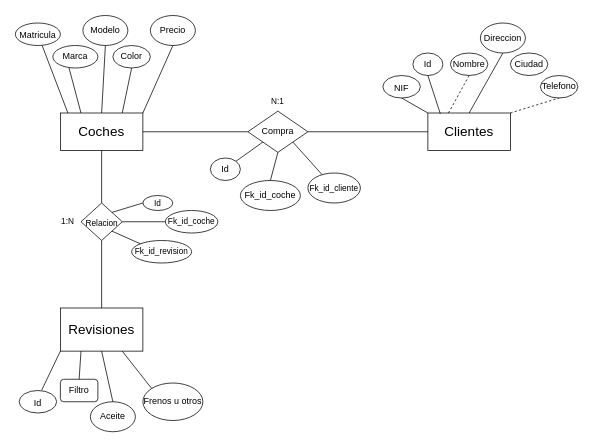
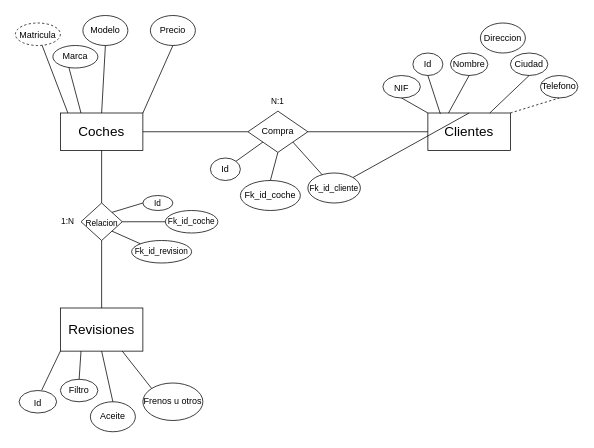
- <mxCell id="3" value="&lt;font style=&quot;font-size: 12px;&quot;&gt;Matricula&lt;/font&gt;" style="ellipse;whiteSpace=wrap;html=1;fontSize=18;" parent="1" vertex="1"><mxGeometry y="30" width="60" height="30" as="geometry" x="20" /></mxCell>
+ <mxCell id="3" value="&lt;font style=&quot;font-size: 12px;&quot;&gt;Matricula&lt;/font&gt;" style="ellipse;whiteSpace=wrap;html=1;fontSize=18;dashed=1;" parent="1" vertex="1"><mxGeometry y="30" width="60" height="30" as="geometry" x="20" /></mxCell>
- <mxCell id="9" value="Color" style="ellipse;whiteSpace=wrap;html=1;fontSize=12;" parent="1" vertex="1"><mxGeometry x="150" y="60" width="50" height="30" as="geometry" /></mxCell>
- <mxCell id="24" value="" style="endArrow=none;html=1;rounded=0;fontSize=12;entryX=0.5;entryY=1;entryDx=0;entryDy=0;exitX=0.5;exitY=0;exitDx=0;exitDy=0;" parent="1" source="15" target="19" edge="1"><mxGeometry width="50" height="50" relative="1" as="geometry"><mxPoint x="490" y="230" as="sourcePoint" /><mxPoint x="540" y="180" as="targetPoint" /></mxGeometry></mxCell>
+ <mxCell id="24" value="" style="endArrow=none;html=1;rounded=0;fontSize=12;exitX=0.5;exitY=0;exitDx=0;exitDy=0;" parent="1" source="15" target="41" edge="1"><mxGeometry width="50" height="50" relative="1" as="geometry"><mxPoint x="490" y="230" as="sourcePoint" /><mxPoint x="540" y="180" as="targetPoint" /></mxGeometry></mxCell>
- <mxCell id="10" value="" style="endArrow=none;html=1;rounded=0;fontSize=12;exitX=0.75;exitY=0;exitDx=0;exitDy=0;entryX=0.5;entryY=1;entryDx=0;entryDy=0;" parent="1" source="2" target="9" edge="1"><mxGeometry width="50" height="50" relative="1" as="geometry"><mxPoint x="210" y="200" as="sourcePoint" /><mxPoint x="260" y="150" as="targetPoint" /></mxGeometry></mxCell>
- <mxCell id="23" value="" style="endArrow=none;html=1;rounded=0;fontSize=12;entryX=0.5;entryY=1;entryDx=0;entryDy=0;exitX=0.25;exitY=0;exitDx=0;exitDy=0;dashed=1;" parent="1" source="15" target="18" edge="1"><mxGeometry width="50" height="50" relative="1" as="geometry"><mxPoint x="490" y="230" as="sourcePoint" /><mxPoint x="540" y="180" as="targetPoint" /></mxGeometry></mxCell>
+ <mxCell id="23" value="" style="endArrow=none;html=1;rounded=0;fontSize=12;entryX=0.5;entryY=1;entryDx=0;entryDy=0;exitX=0.25;exitY=0;exitDx=0;exitDy=0;" parent="1" source="15" target="18" edge="1"><mxGeometry width="50" height="50" relative="1" as="geometry"><mxPoint x="490" y="230" as="sourcePoint" /><mxPoint x="540" y="180" as="targetPoint" /></mxGeometry></mxCell>
+ <mxCell id="25" value="" style="endArrow=none;html=1;rounded=0;fontSize=12;entryX=0.5;entryY=1;entryDx=0;entryDy=0;exitX=0.75;exitY=0;exitDx=0;exitDy=0;" parent="1" source="15" target="20" edge="1"><mxGeometry width="50" height="50" relative="1" as="geometry"><mxPoint x="490" y="230" as="sourcePoint" /><mxPoint x="540" y="180" as="targetPoint" /></mxGeometry></mxCell>
- <mxCell id="34" value="Filtro" style="whiteSpace=wrap;html=1;fontSize=12;rounded=1;" parent="1" vertex="1"><mxGeometry x="80" y="505" width="50" height="30" as="geometry" /></mxCell>
+ <mxCell id="34" value="Filtro" style="ellipse;whiteSpace=wrap;html=1;fontSize=12;" parent="1" vertex="1"><mxGeometry x="80" y="505" width="50" height="30" as="geometry" /></mxCell>
